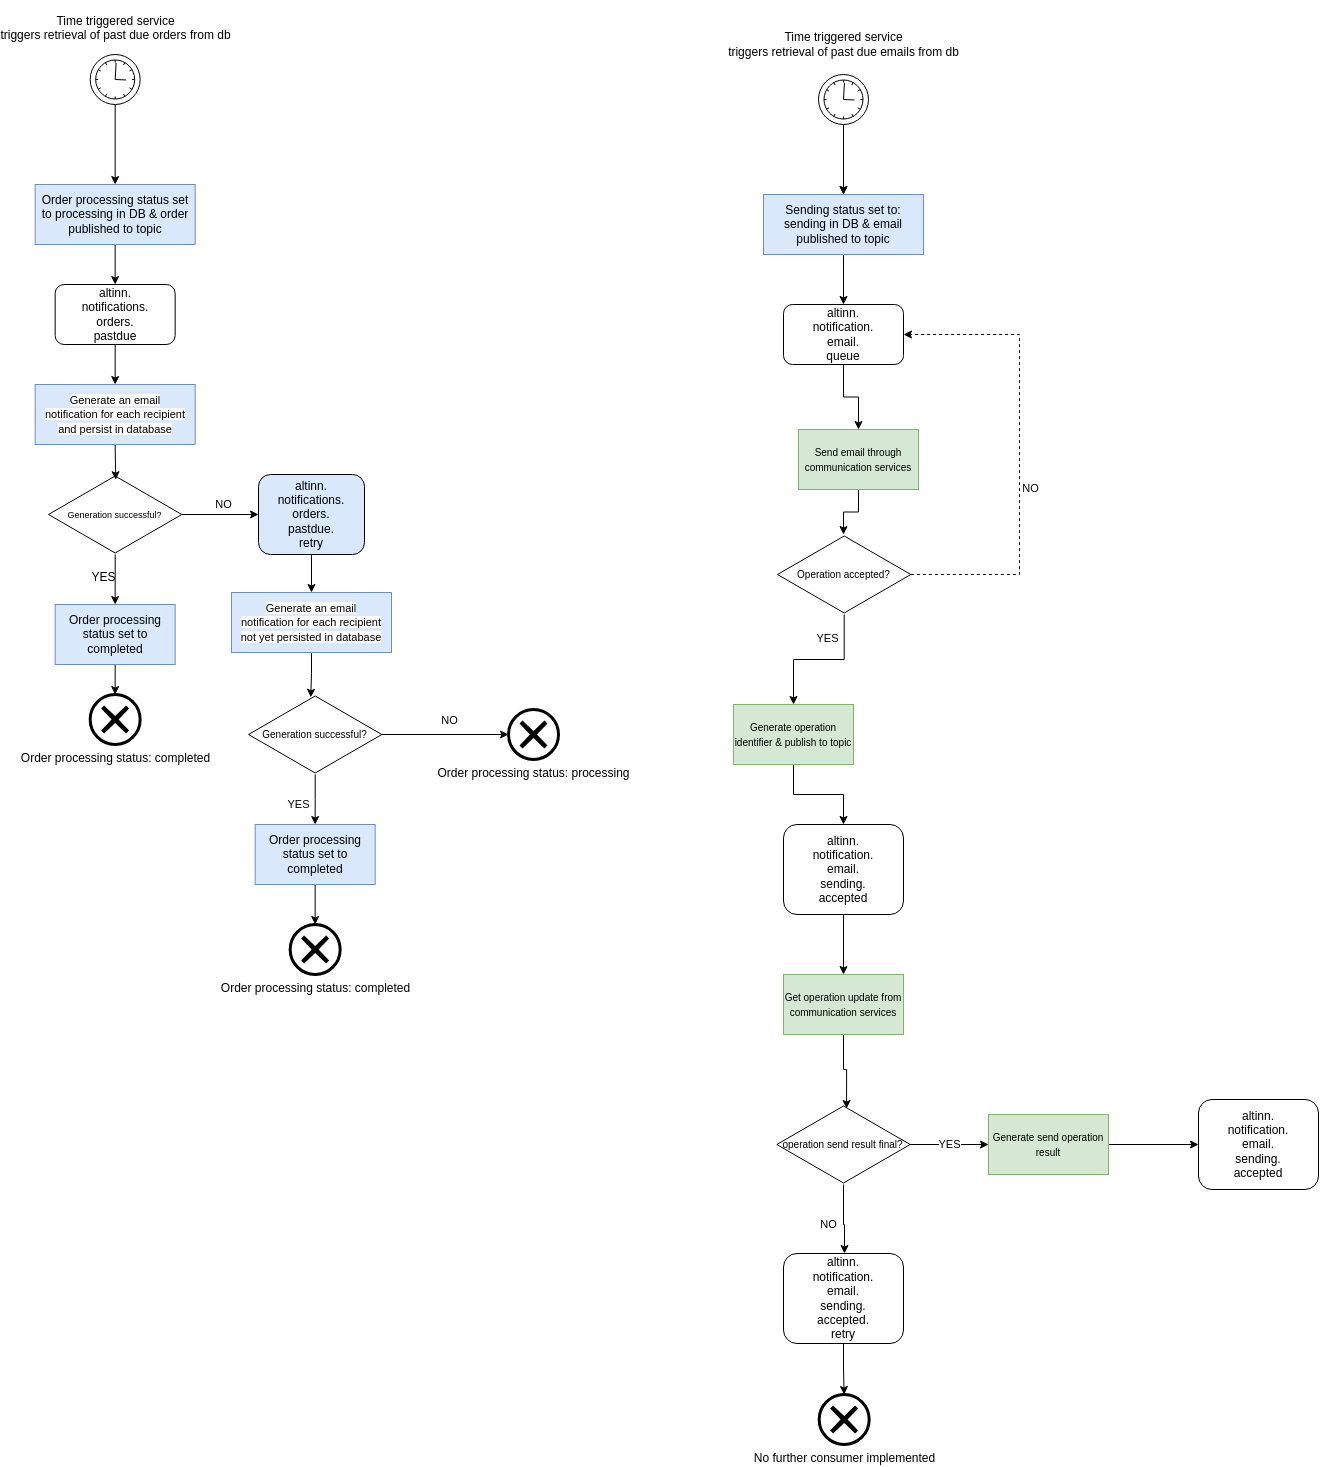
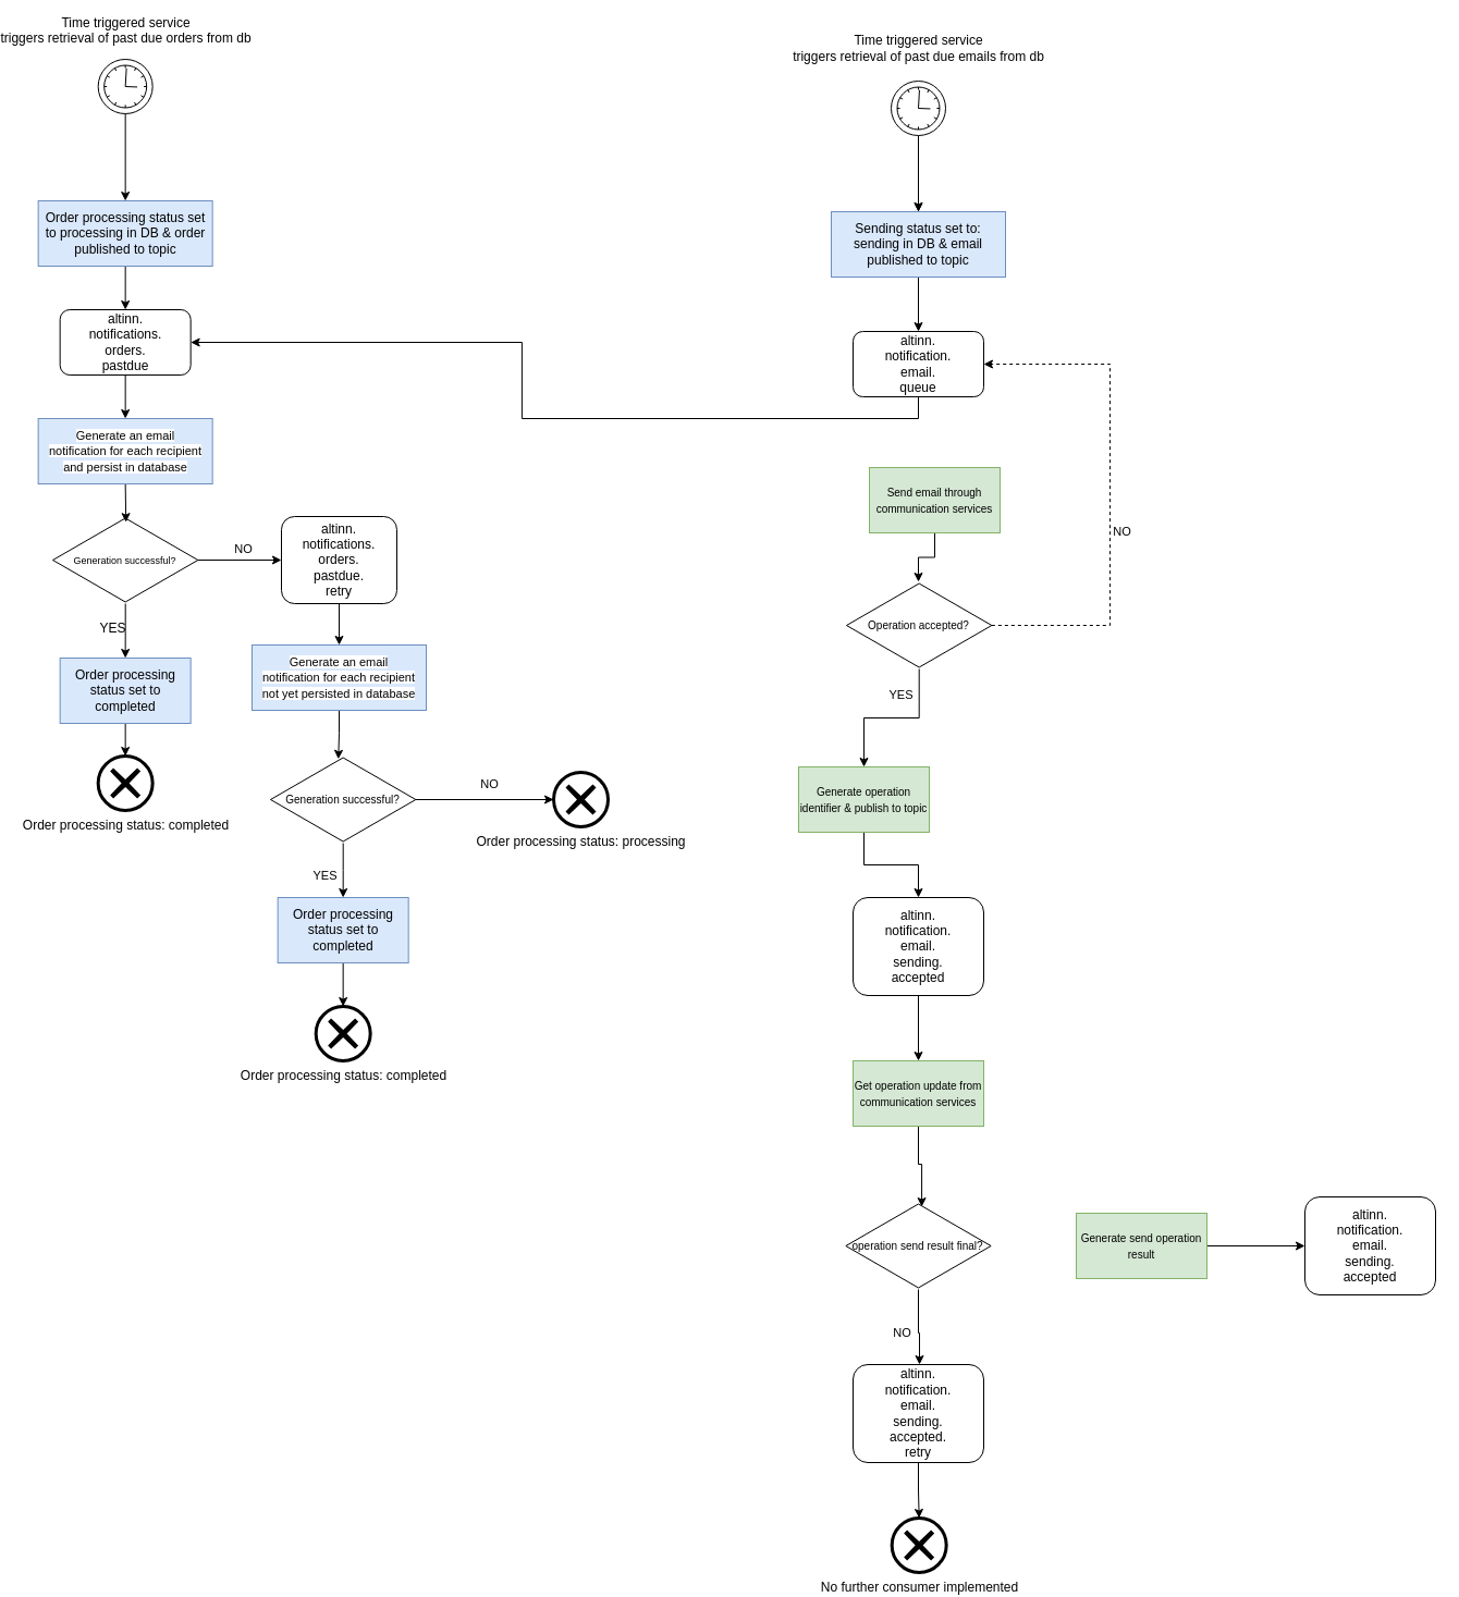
- <mxCell id="35" style="edgeStyle=orthogonalEdgeStyle;rounded=0;orthogonalLoop=1;jettySize=auto;html=1;exitX=0.5;exitY=1;exitDx=0;exitDy=0;" edge="1" parent="1" source="36" target="38"><mxGeometry relative="1" as="geometry" /></mxCell>
+ <mxCell id="35" style="edgeStyle=orthogonalEdgeStyle;rounded=0;orthogonalLoop=1;jettySize=auto;html=1;exitX=0.5;exitY=1;exitDx=0;exitDy=0;" edge="1" parent="1" source="36" target="3"><mxGeometry relative="1" as="geometry" /></mxCell>
- <mxCell id="16" value="altinn.&lt;br&gt;notifications.&lt;br&gt;orders.&lt;br&gt;pastdue.&lt;br&gt;retry" style="rounded=1;whiteSpace=wrap;html=1;fillColor=#dae8fc;" vertex="1" parent="1"><mxGeometry x="244" y="470" width="106" height="80" as="geometry" /></mxCell>
+ <mxCell id="16" value="altinn.&lt;br&gt;notifications.&lt;br&gt;orders.&lt;br&gt;pastdue.&lt;br&gt;retry" style="rounded=1;whiteSpace=wrap;html=1;" vertex="1" parent="1"><mxGeometry x="244" y="470" width="106" height="80" as="geometry" /></mxCell>
- <mxCell id="48" value="YES" style="edgeStyle=orthogonalEdgeStyle;rounded=0;orthogonalLoop=1;jettySize=auto;html=1;entryX=0;entryY=0.5;entryDx=0;entryDy=0;" edge="1" parent="1" source="50" target="53"><mxGeometry relative="1" as="geometry" /></mxCell>
